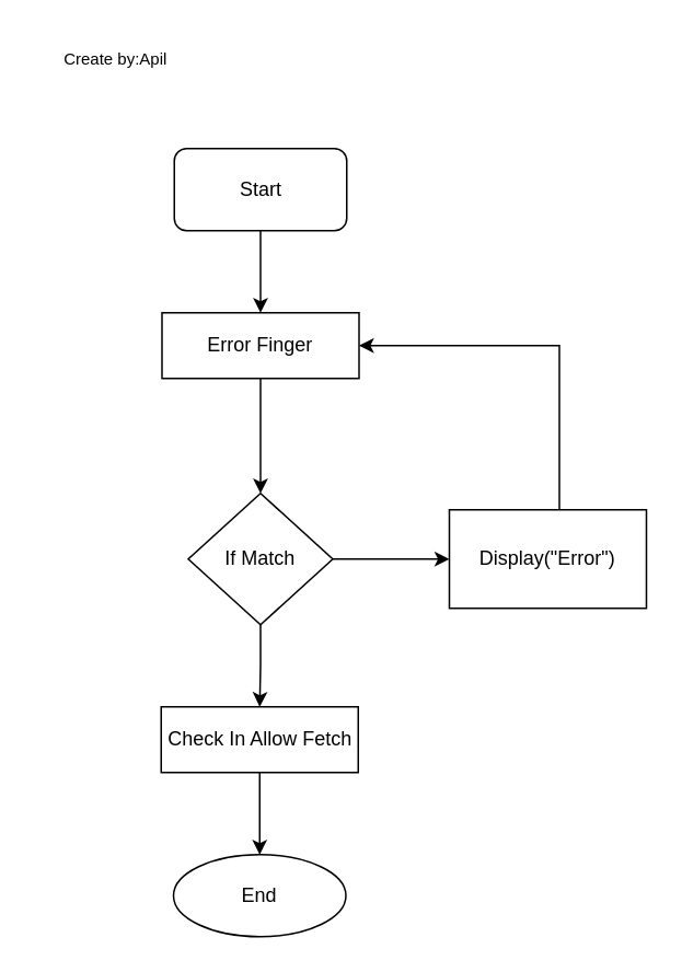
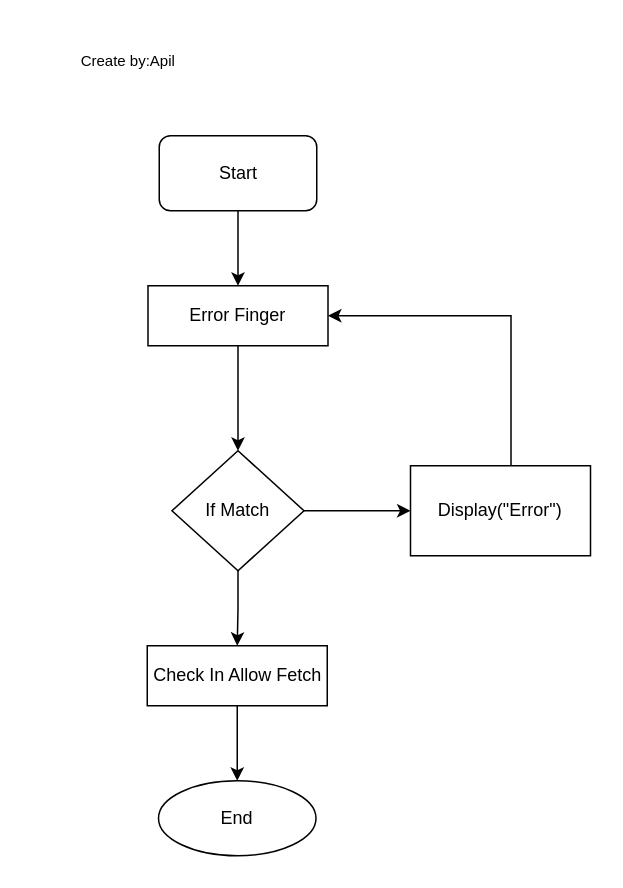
- <mxCell id="14" value="&lt;font style=&quot;font-size: 10px;&quot;&gt;Create by:Apil&lt;/font&gt;" style="text;html=1;strokeColor=none;fillColor=none;align=center;verticalAlign=middle;whiteSpace=wrap;rounded=0;fontSize=10;" vertex="1" parent="1"><mxGeometry x="20" y="20" width="100" height="30" as="geometry" /></mxCell>
+ <mxCell id="14" value="&lt;font style=&quot;font-size: 10px;&quot;&gt;Create by:Apil&lt;/font&gt;" style="text;html=1;strokeColor=none;fillColor=none;align=center;verticalAlign=middle;whiteSpace=wrap;rounded=0;fontSize=10;" vertex="1" parent="1"><mxGeometry x="35" y="25" width="100" height="30" as="geometry" /></mxCell>
